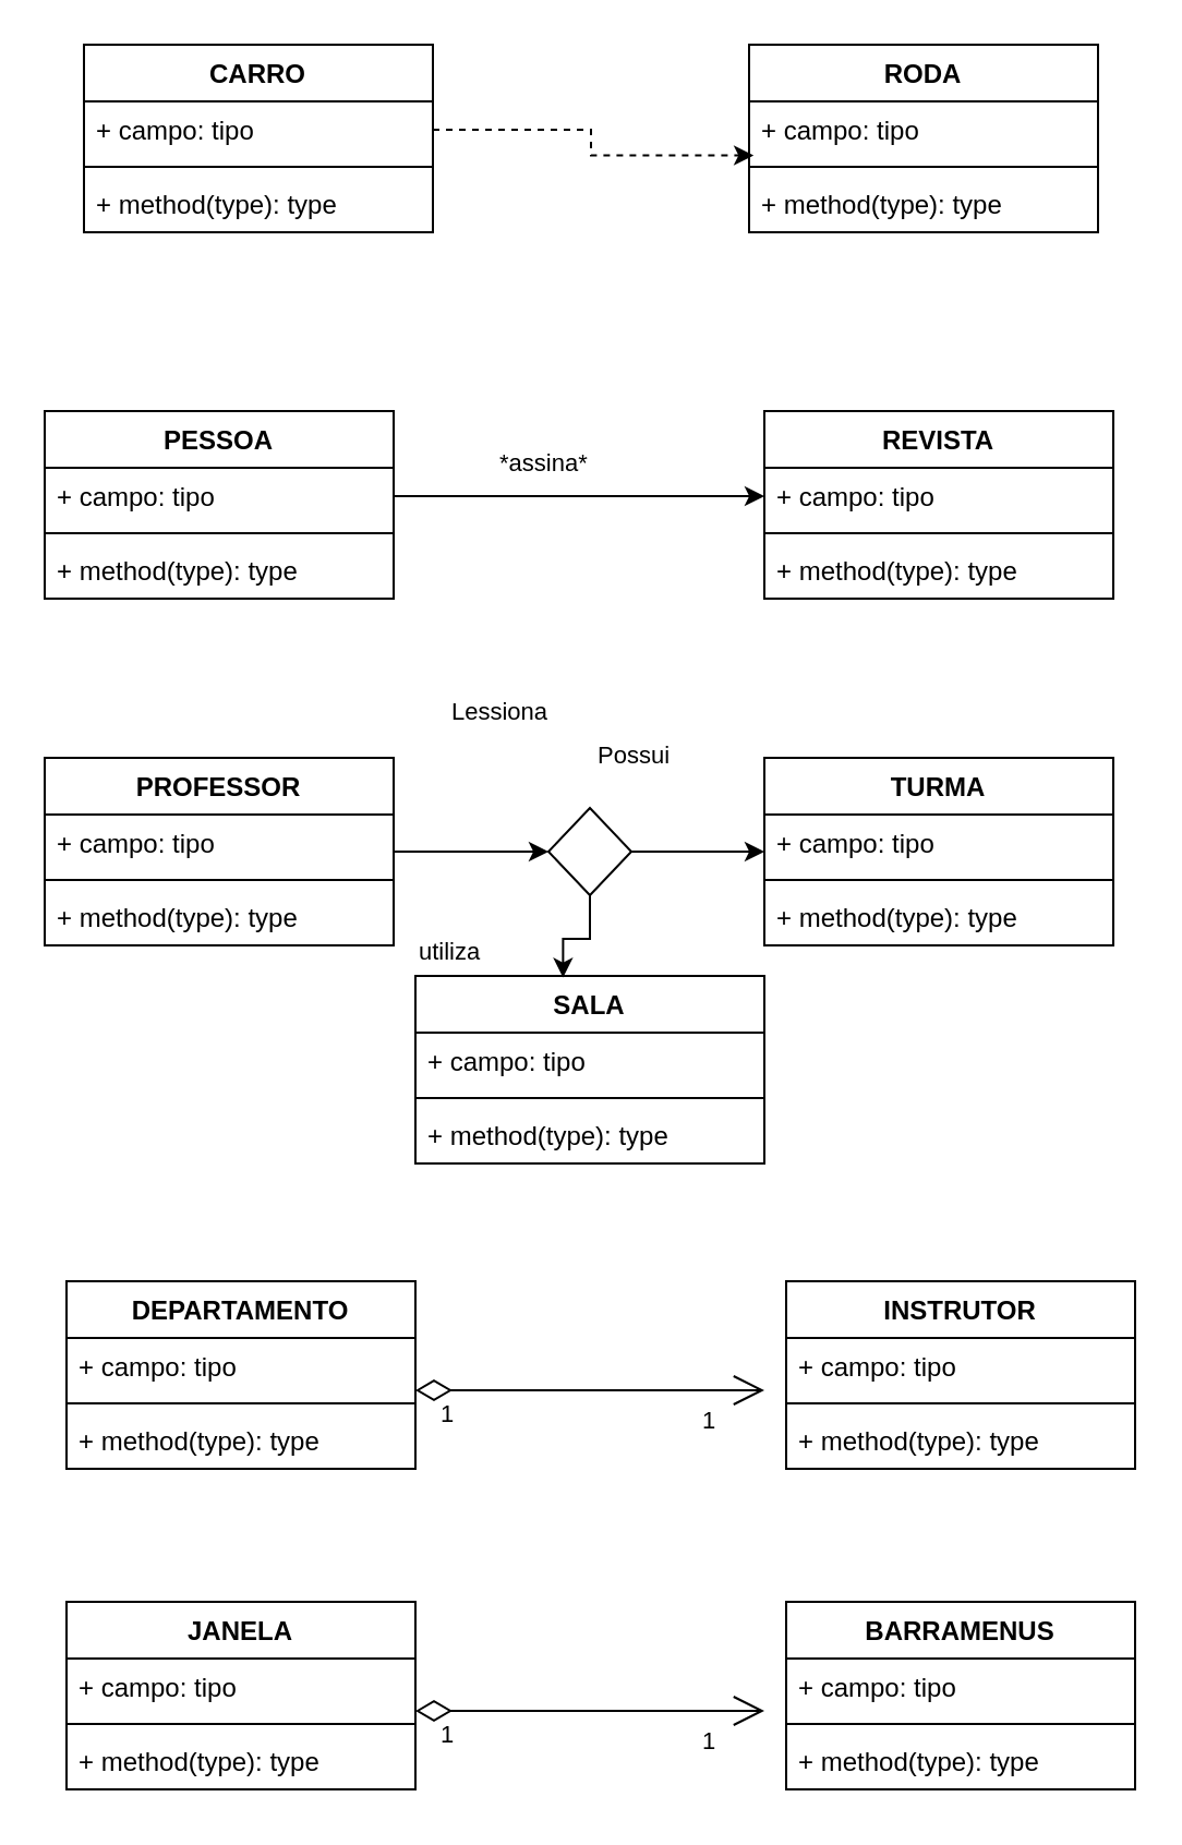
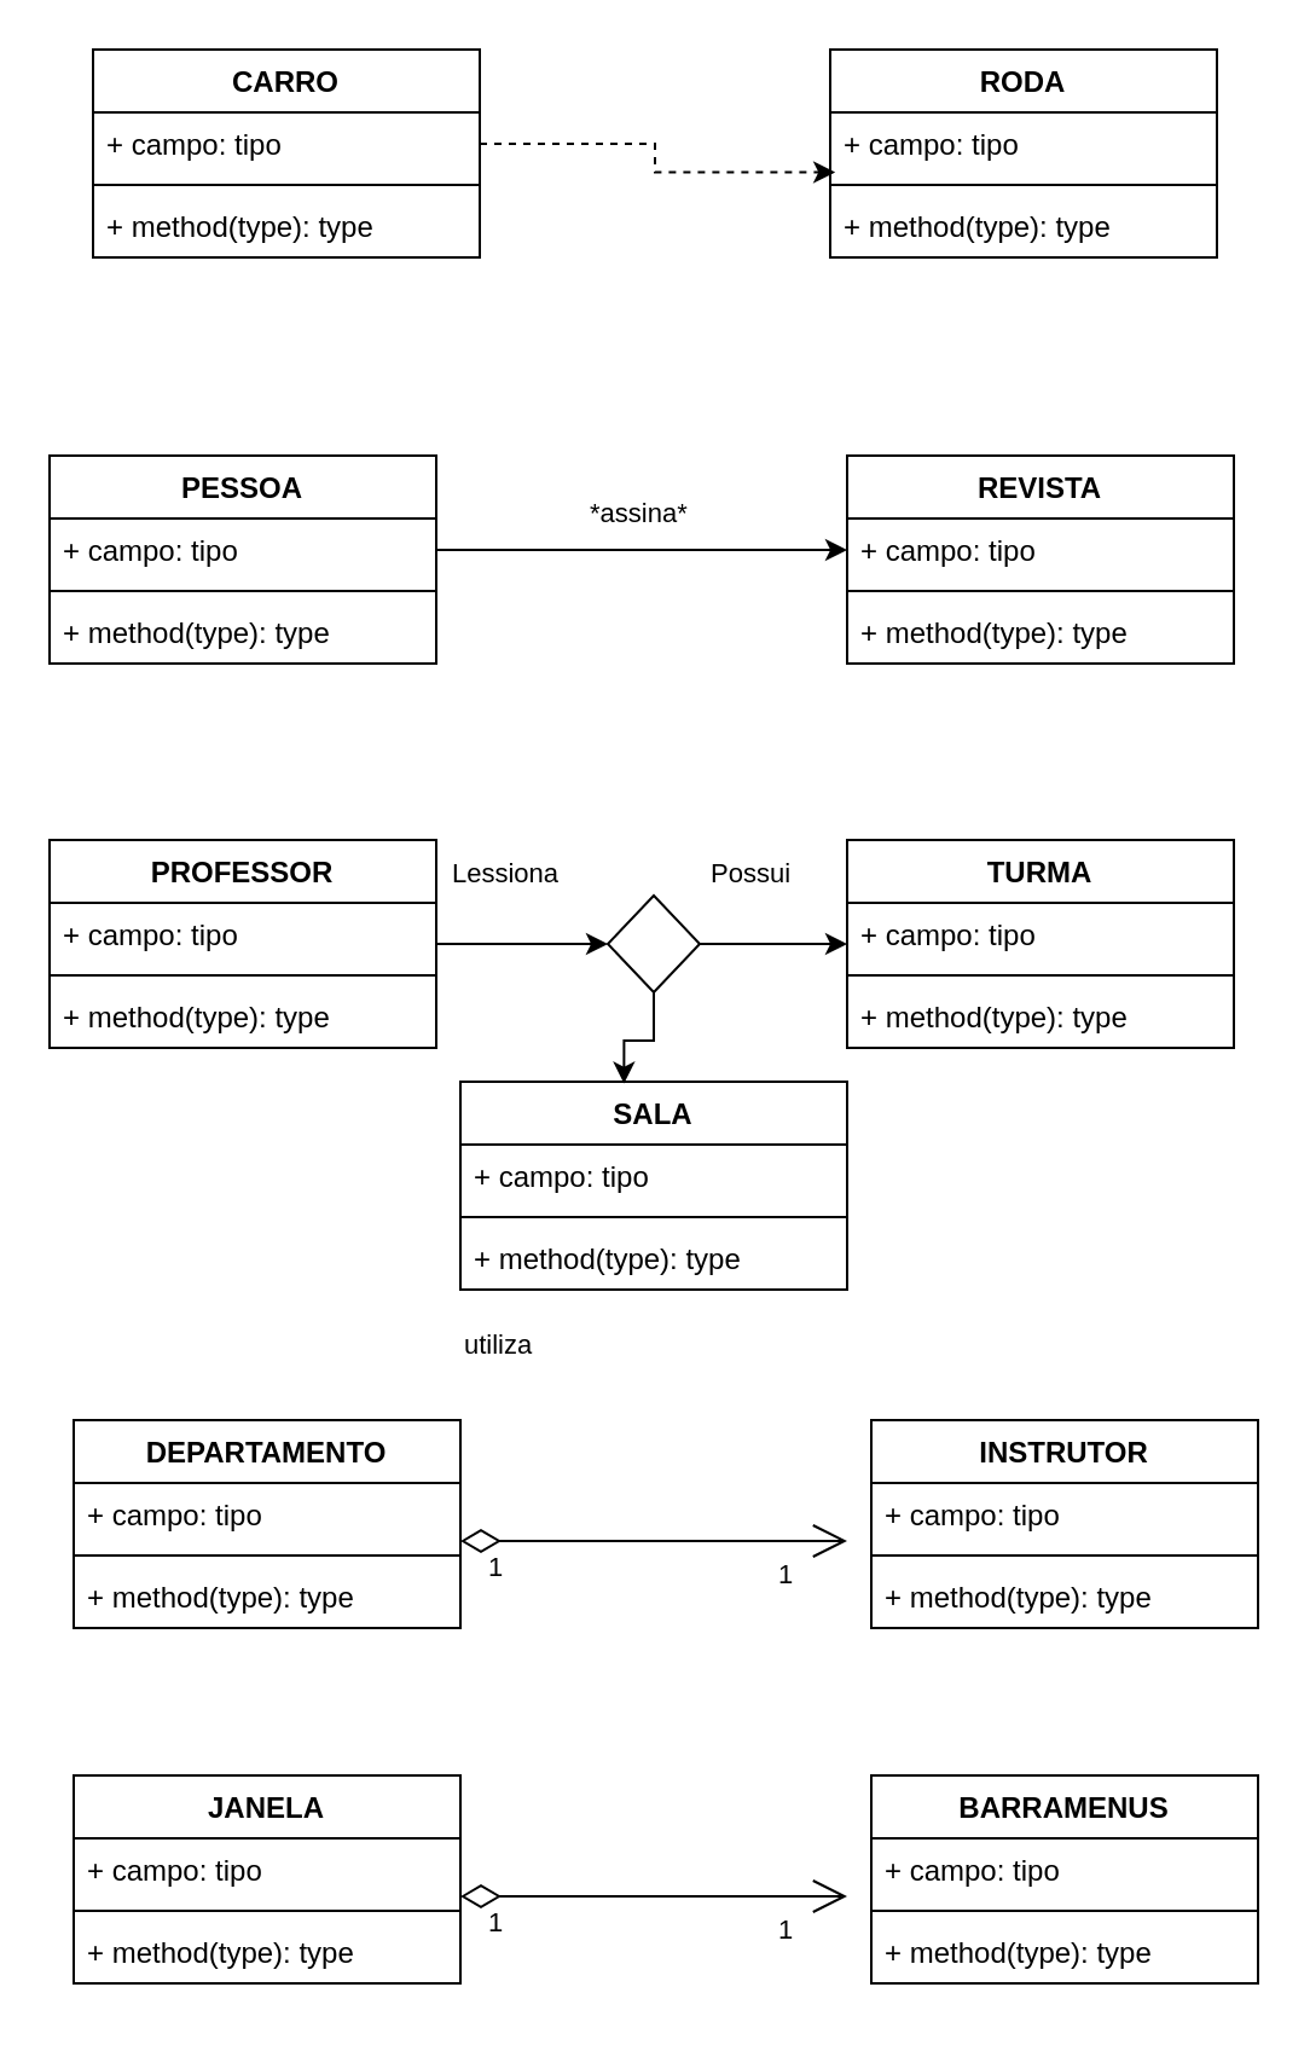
- <mxCell id="53" value="&lt;div style=&quot;text-align: center;&quot;&gt;&lt;span style=&quot;font-size: 11px; text-wrap: nowrap; background-color: rgb(255, 255, 255);&quot;&gt;*assina*&lt;/span&gt;&lt;/div&gt;" style="text;whiteSpace=wrap;html=1;" vertex="1" parent="1"><mxGeometry x="227" y="198" width="40" height="20" as="geometry" /></mxCell>
+ <mxCell id="53" value="&lt;div style=&quot;text-align: center;&quot;&gt;&lt;span style=&quot;font-size: 11px; text-wrap: nowrap; background-color: rgb(255, 255, 255);&quot;&gt;*assina*&lt;/span&gt;&lt;/div&gt;" style="text;whiteSpace=wrap;html=1;" vertex="1" parent="1"><mxGeometry x="242" y="198" width="40" height="20" as="geometry" /></mxCell>
- <mxCell id="57" value="&lt;div style=&quot;text-align: center;&quot;&gt;&lt;span style=&quot;font-size: 11px; text-wrap: nowrap; background-color: rgb(255, 255, 255);&quot;&gt;Lessiona&lt;/span&gt;&lt;/div&gt;" style="text;whiteSpace=wrap;html=1;" vertex="1" parent="1"><mxGeometry x="205" y="312" width="40" height="20" as="geometry" /></mxCell>
+ <mxCell id="57" value="&lt;div style=&quot;text-align: center;&quot;&gt;&lt;span style=&quot;font-size: 11px; text-wrap: nowrap; background-color: rgb(255, 255, 255);&quot;&gt;Lessiona&lt;/span&gt;&lt;/div&gt;" style="text;whiteSpace=wrap;html=1;" vertex="1" parent="1"><mxGeometry x="185" y="347" width="40" height="20" as="geometry" /></mxCell>
- <mxCell id="58" value="&lt;div style=&quot;text-align: center;&quot;&gt;&lt;span style=&quot;font-size: 11px; text-wrap: nowrap; background-color: rgb(255, 255, 255);&quot;&gt;Possui&lt;/span&gt;&lt;/div&gt;" style="text;whiteSpace=wrap;html=1;" vertex="1" parent="1"><mxGeometry x="272" y="332" width="40" height="20" as="geometry" /></mxCell>
+ <mxCell id="58" value="&lt;div style=&quot;text-align: center;&quot;&gt;&lt;span style=&quot;font-size: 11px; text-wrap: nowrap; background-color: rgb(255, 255, 255);&quot;&gt;Possui&lt;/span&gt;&lt;/div&gt;" style="text;whiteSpace=wrap;html=1;" vertex="1" parent="1"><mxGeometry x="292" y="347" width="40" height="20" as="geometry" /></mxCell>
- <mxCell id="59" value="&lt;div style=&quot;text-align: center;&quot;&gt;&lt;span style=&quot;font-size: 11px; text-wrap: nowrap; background-color: rgb(255, 255, 255);&quot;&gt;utiliza&lt;/span&gt;&lt;/div&gt;" style="text;whiteSpace=wrap;html=1;" vertex="1" parent="1"><mxGeometry x="190" y="422" width="40" height="20" as="geometry" /></mxCell>
+ <mxCell id="59" value="&lt;div style=&quot;text-align: center;&quot;&gt;&lt;span style=&quot;font-size: 11px; text-wrap: nowrap; background-color: rgb(255, 255, 255);&quot;&gt;utiliza&lt;/span&gt;&lt;/div&gt;" style="text;whiteSpace=wrap;html=1;" vertex="1" parent="1"><mxGeometry x="190" y="542" width="40" height="20" as="geometry" /></mxCell>
